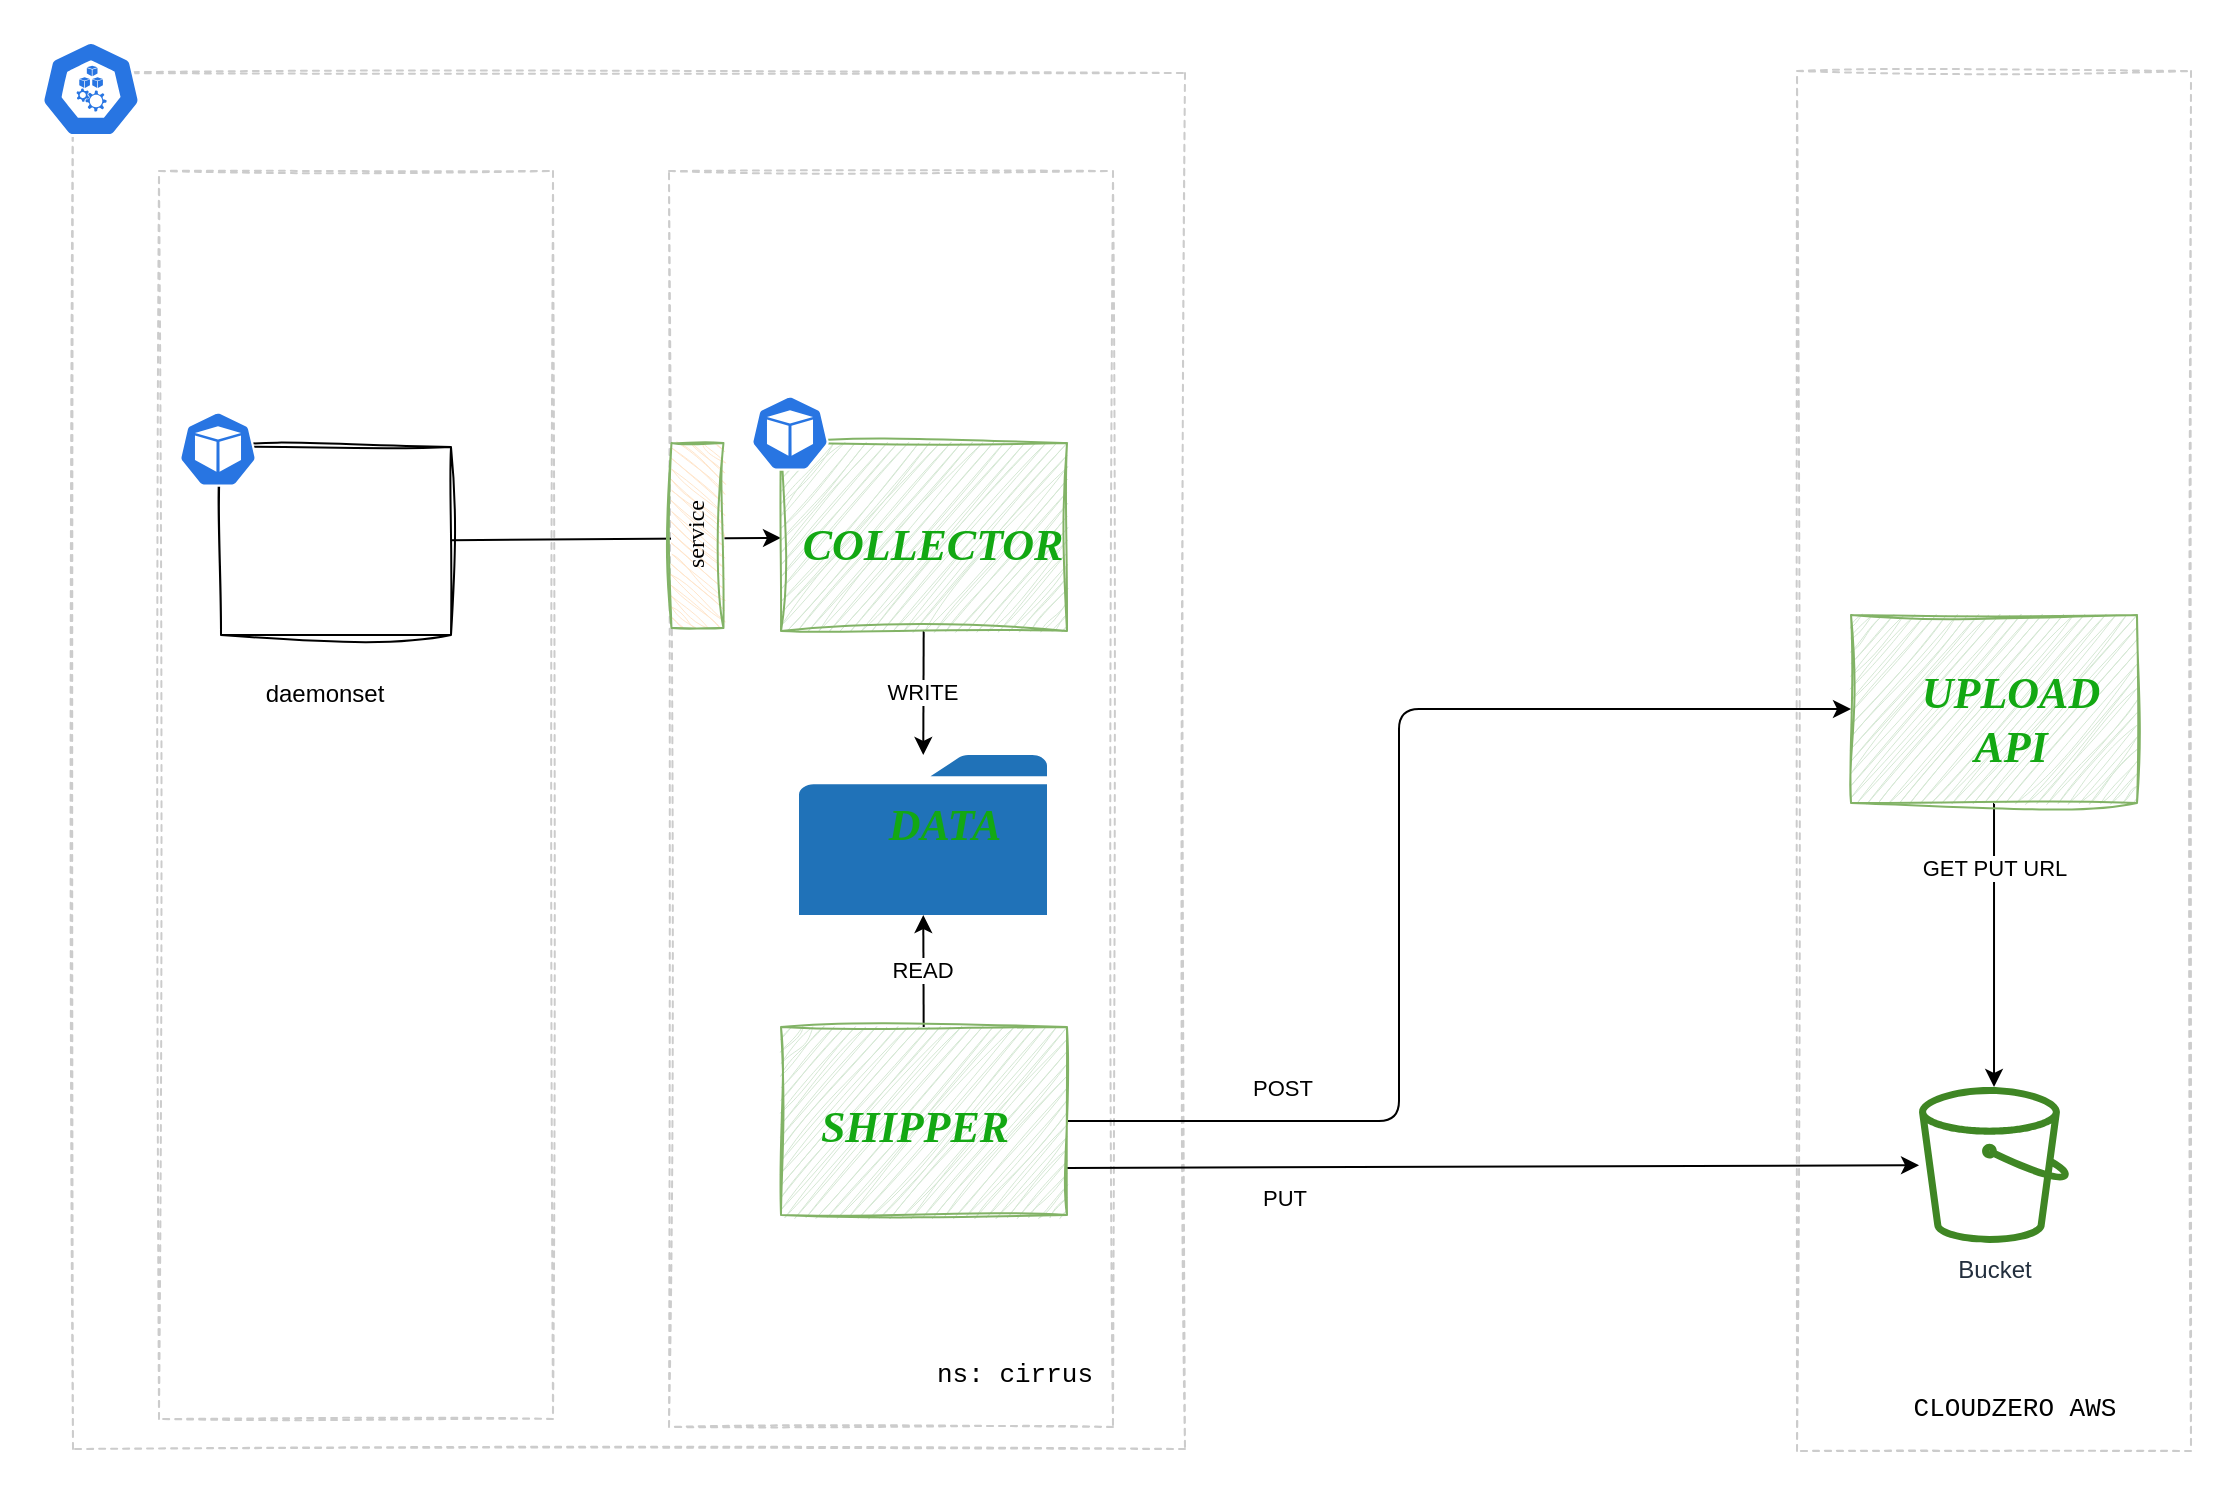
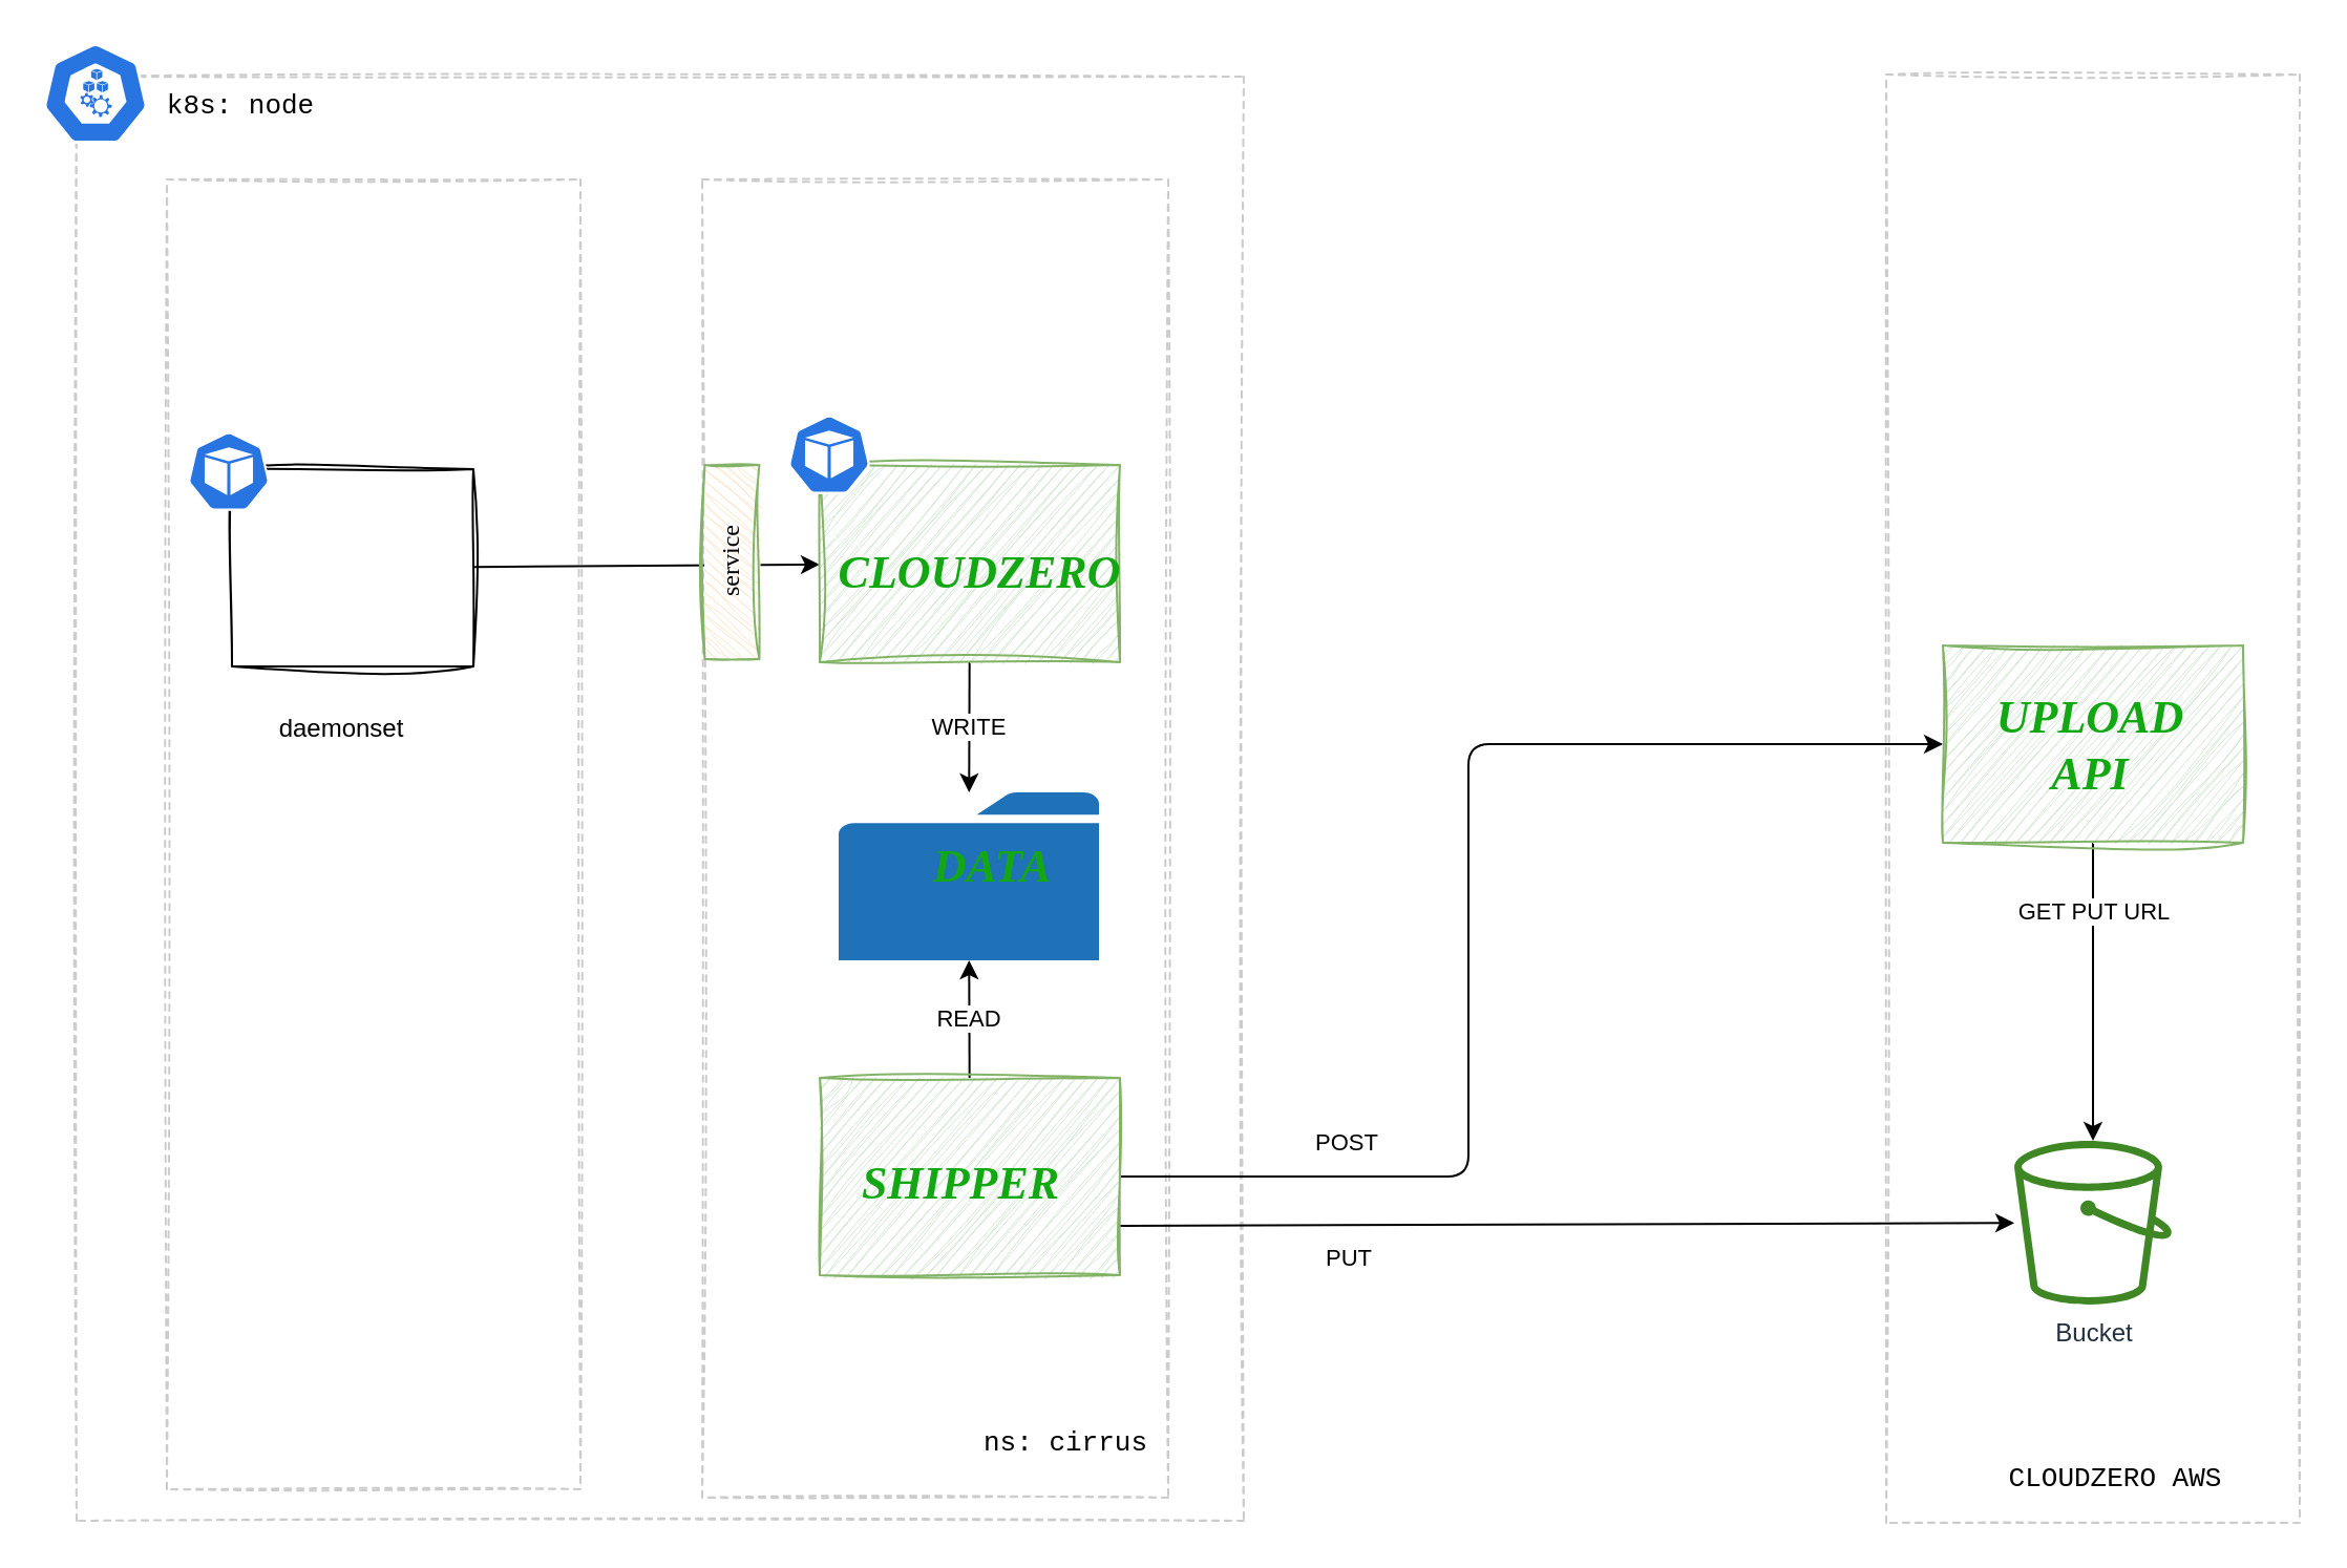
+ <mxCell id="24" value="&lt;font style=&quot;font-size: 13px;&quot;&gt;k8s: node&lt;/font&gt;" style="text;html=1;align=center;verticalAlign=middle;resizable=0;points=[];autosize=1;strokeColor=none;fillColor=none;fontColor=#000000;fontStyle=0;fontFamily=Courier New;" parent="1" vertex="1"><mxGeometry x="70" y="36" width="88" height="28" as="geometry" /></mxCell>
- <mxCell id="18" value="&lt;font face=&quot;Architects Daughter&quot;&gt;&lt;span style=&quot;font-size: 22px;&quot;&gt;COLLECTOR&lt;/span&gt;&lt;/font&gt;" style="text;html=1;align=center;verticalAlign=middle;resizable=0;points=[];autosize=1;strokeColor=none;fillColor=none;fontColor=#13A813;fontStyle=3" parent="1" vertex="1"><mxGeometry x="390" y="253.75" width="152" height="38" as="geometry" /></mxCell>
+ <mxCell id="18" value="&lt;font face=&quot;Architects Daughter&quot;&gt;&lt;span style=&quot;font-size: 22px;&quot;&gt;CLOUDZERO&lt;/span&gt;&lt;/font&gt;" style="text;html=1;align=center;verticalAlign=middle;resizable=0;points=[];autosize=1;strokeColor=none;fillColor=none;fontColor=#13A813;fontStyle=3" parent="1" vertex="1"><mxGeometry x="390" y="253.75" width="152" height="38" as="geometry" /></mxCell>
- <mxCell id="34" value="&lt;font face=&quot;Architects Daughter&quot;&gt;&lt;span style=&quot;font-size: 22px;&quot;&gt;UPLOAD&lt;br&gt;API&lt;br&gt;&lt;/span&gt;&lt;/font&gt;" style="text;html=1;align=center;verticalAlign=middle;resizable=0;points=[];autosize=1;strokeColor=none;fillColor=none;fontColor=#13A813;fontStyle=3" vertex="1" parent="1"><mxGeometry x="953" y="327" width="103" height="65" as="geometry" /></mxCell>
+ <mxCell id="34" value="&lt;font face=&quot;Architects Daughter&quot;&gt;&lt;span style=&quot;font-size: 22px;&quot;&gt;UPLOAD&lt;br&gt;API&lt;br&gt;&lt;/span&gt;&lt;/font&gt;" style="text;html=1;align=center;verticalAlign=middle;resizable=0;points=[];autosize=1;strokeColor=none;fillColor=none;fontColor=#13A813;fontStyle=3" vertex="1" parent="1"><mxGeometry x="943" y="322" width="103" height="65" as="geometry" /></mxCell>
